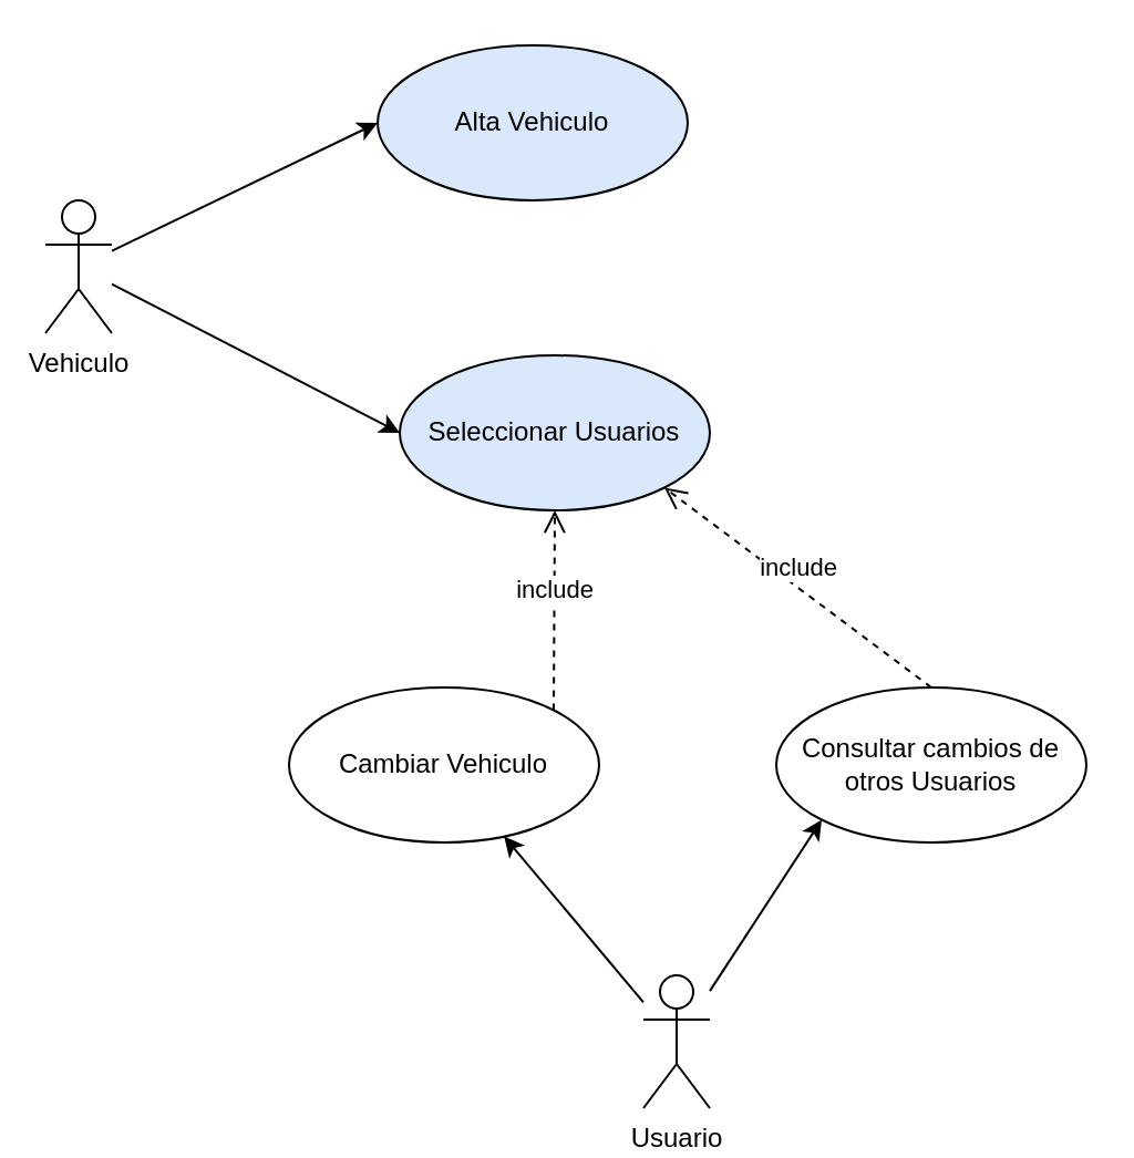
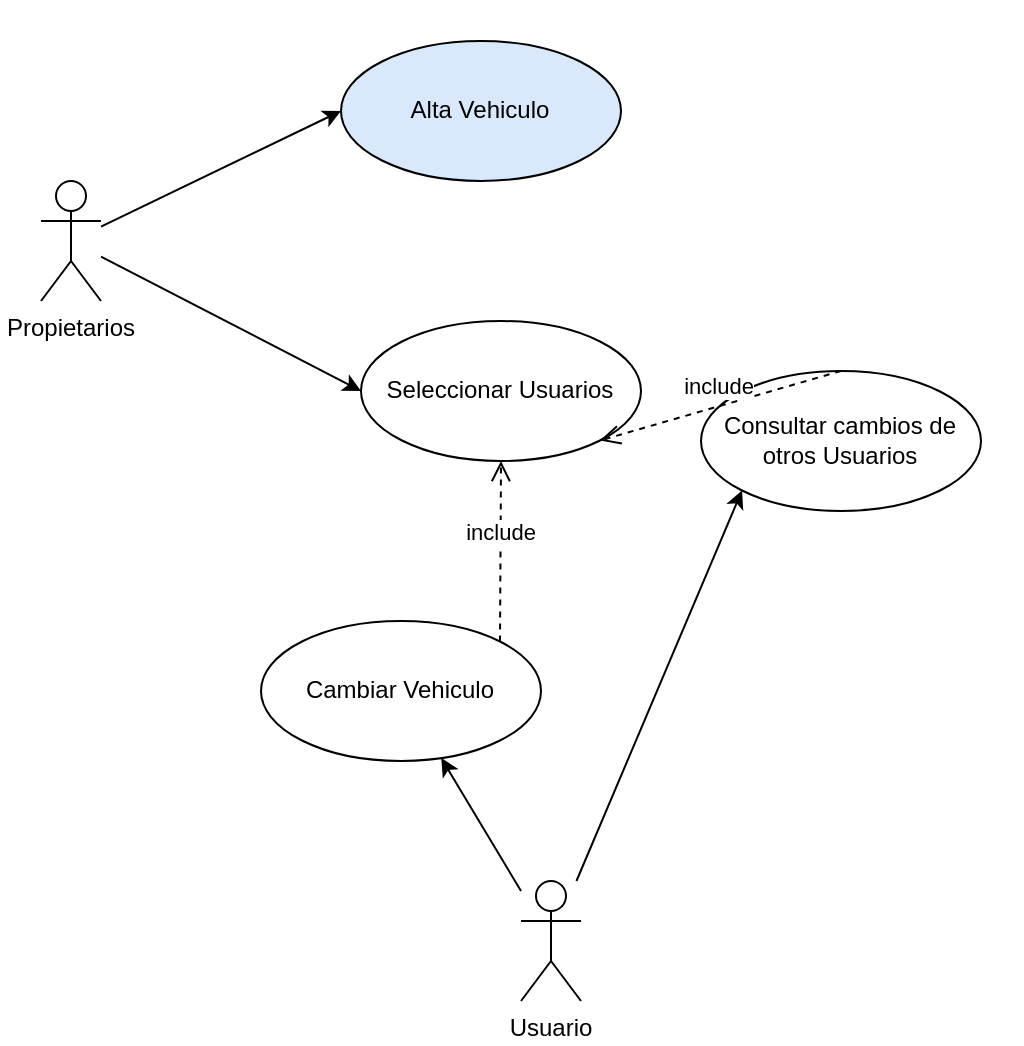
- <mxCell id="3" value="Vehiculo&lt;br&gt;" style="shape=umlActor;verticalLabelPosition=bottom;verticalAlign=top;html=1;outlineConnect=0;" vertex="1" parent="1"><mxGeometry x="20" y="90" width="30" height="60" as="geometry" /></mxCell>
+ <mxCell id="3" value="Propietarios&lt;br&gt;" style="shape=umlActor;verticalLabelPosition=bottom;verticalAlign=top;html=1;outlineConnect=0;" vertex="1" parent="1"><mxGeometry x="20" y="90" width="30" height="60" as="geometry" /></mxCell>
- <mxCell id="5" value="Seleccionar Usuarios" style="ellipse;whiteSpace=wrap;html=1;fillColor=#dae8fc;" vertex="1" parent="1"><mxGeometry x="180" y="160" width="140" height="70" as="geometry" /></mxCell>
+ <mxCell id="5" value="Seleccionar Usuarios" style="ellipse;whiteSpace=wrap;html=1;" vertex="1" parent="1"><mxGeometry x="180" y="160" width="140" height="70" as="geometry" /></mxCell>
- <mxCell id="9" value="Consultar cambios de otros Usuarios" style="ellipse;whiteSpace=wrap;html=1;" vertex="1" parent="1"><mxGeometry x="350" y="310" width="140" height="70" as="geometry" /></mxCell>
+ <mxCell id="9" value="Consultar cambios de otros Usuarios" style="ellipse;whiteSpace=wrap;html=1;" vertex="1" parent="1"><mxGeometry x="350" y="185" width="140" height="70" as="geometry" /></mxCell>
- <mxCell id="2" value="Usuario" style="shape=umlActor;verticalLabelPosition=bottom;verticalAlign=top;html=1;outlineConnect=0;" vertex="1" parent="1"><mxGeometry x="290" y="440" width="30" height="60" as="geometry" /></mxCell>
+ <mxCell id="2" value="Usuario" style="shape=umlActor;verticalLabelPosition=bottom;verticalAlign=top;html=1;outlineConnect=0;" vertex="1" parent="1"><mxGeometry x="260" y="440" width="30" height="60" as="geometry" /></mxCell>
